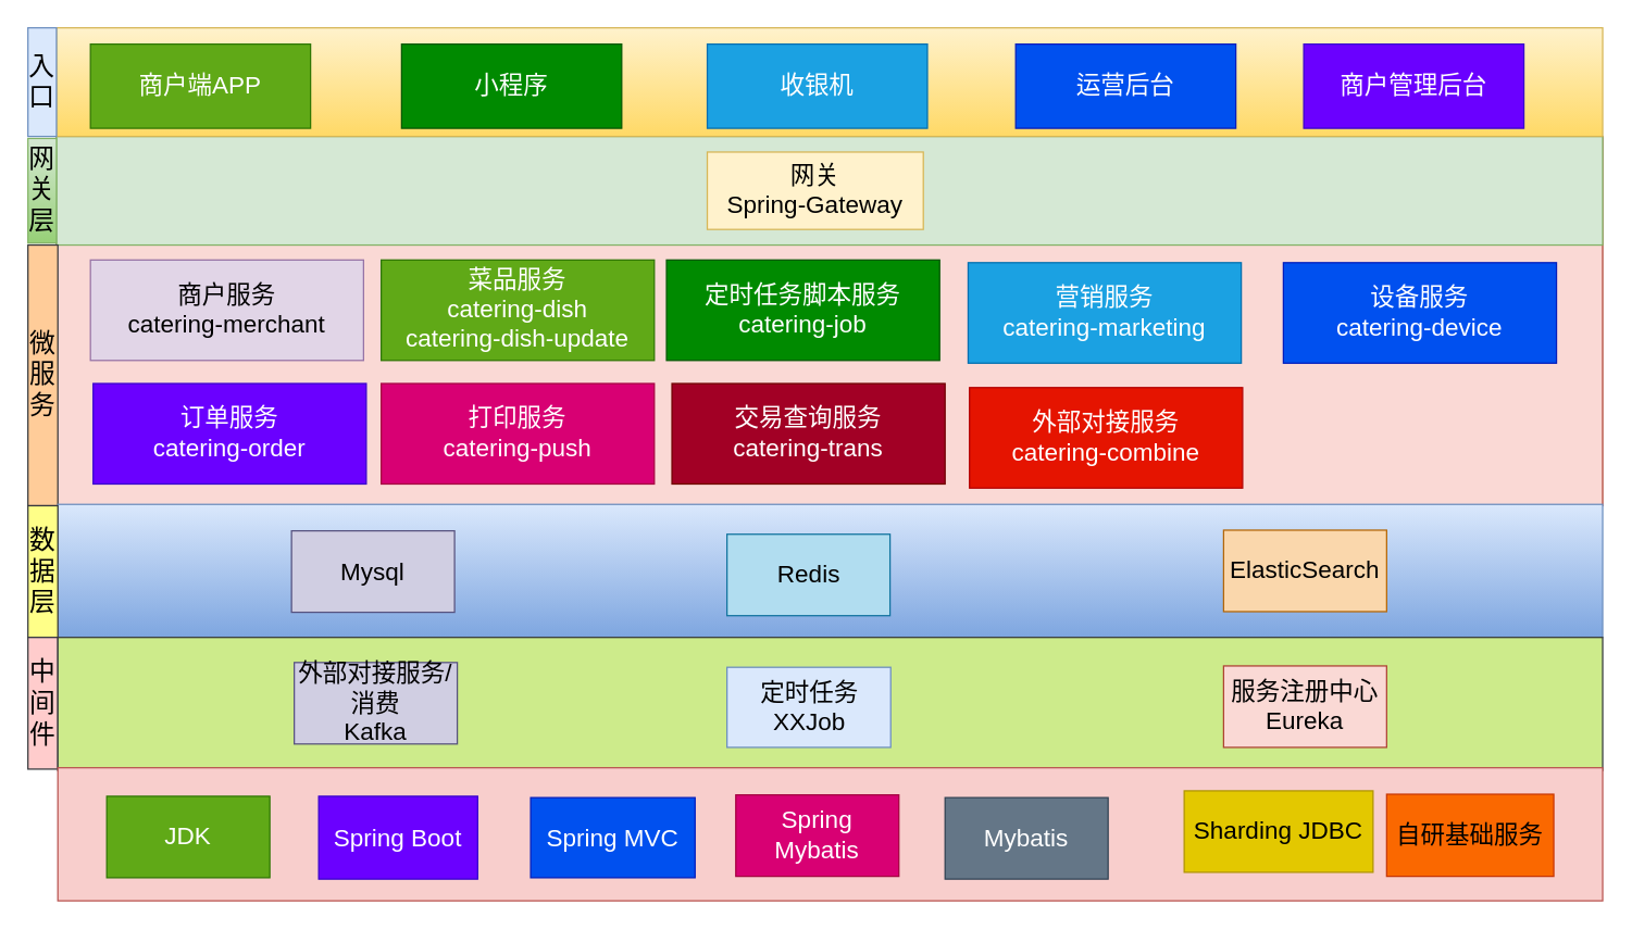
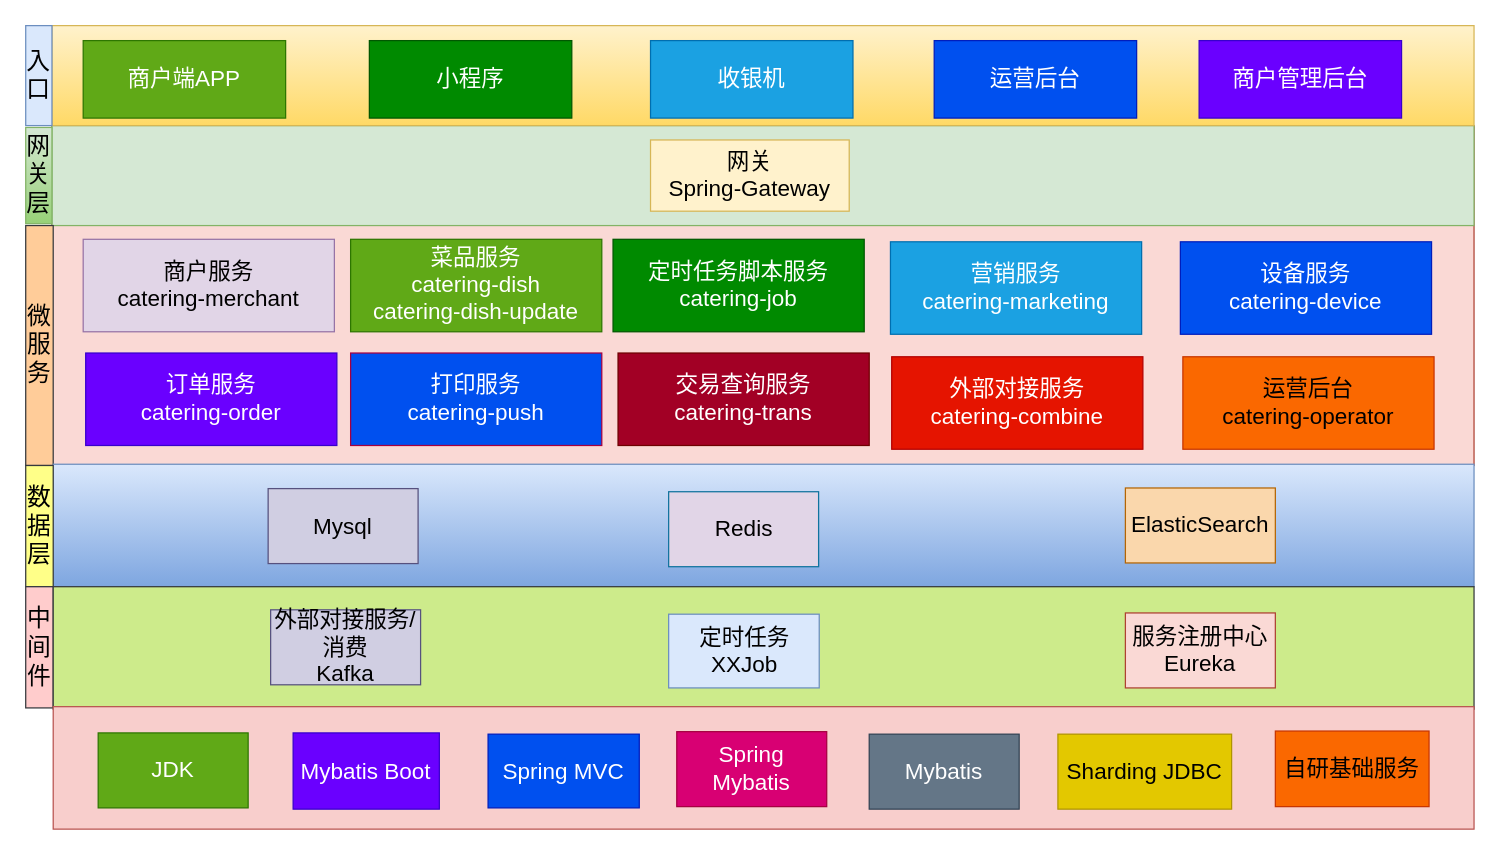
- <mxCell id="13" value="打印服务&lt;br&gt;catering-push" style="rounded=0;whiteSpace=wrap;html=1;fontSize=18;fillColor=#d80073;strokeColor=#A50040;fontColor=#ffffff;" vertex="1" parent="1"><mxGeometry x="280" y="282" width="201" height="74" as="geometry" /></mxCell>
+ <mxCell id="13" value="打印服务&lt;br&gt;catering-push" style="rounded=0;whiteSpace=wrap;html=1;fontSize=18;fillColor=#0050ef;strokeColor=#A50040;fontColor=#ffffff;" vertex="1" parent="1"><mxGeometry x="280" y="282" width="201" height="74" as="geometry" /></mxCell>
+ <mxCell id="11" value="运营后台&lt;br&gt;catering-operator" style="rounded=0;whiteSpace=wrap;html=1;fontSize=18;fillColor=#fa6800;strokeColor=#C73500;fontColor=#000000;" vertex="1" parent="1"><mxGeometry x="946" y="285" width="201" height="74" as="geometry" /></mxCell>
- <mxCell id="20" value="Redis" style="rounded=0;whiteSpace=wrap;html=1;fontSize=18;fillColor=#b1ddf0;strokeColor=#10739e;" vertex="1" parent="1"><mxGeometry x="534.5" y="393" width="120" height="60" as="geometry" /></mxCell>
+ <mxCell id="20" value="Redis" style="rounded=0;whiteSpace=wrap;html=1;fontSize=18;fillColor=#e1d5e7;strokeColor=#10739e;" vertex="1" parent="1"><mxGeometry x="534.5" y="393" width="120" height="60" as="geometry" /></mxCell>
- <mxCell id="33" value="Sharding JDBC" style="rounded=0;whiteSpace=wrap;html=1;fontSize=18;fillColor=#e3c800;strokeColor=#B09500;fontColor=#000000;" vertex="1" parent="1"><mxGeometry x="871" y="582" width="139" height="60" as="geometry" /></mxCell>
+ <mxCell id="33" value="Sharding JDBC" style="rounded=0;whiteSpace=wrap;html=1;fontSize=18;fillColor=#e3c800;strokeColor=#B09500;fontColor=#000000;" vertex="1" parent="1"><mxGeometry x="846" y="587" width="139" height="60" as="geometry" /></mxCell>
- <mxCell id="28" value="Spring Boot" style="rounded=0;whiteSpace=wrap;html=1;fontSize=18;fillColor=#6a00ff;strokeColor=#3700CC;fontColor=#ffffff;" vertex="1" parent="1"><mxGeometry x="234" y="586" width="117" height="61" as="geometry" /></mxCell>
+ <mxCell id="28" value="Mybatis Boot" style="rounded=0;whiteSpace=wrap;html=1;fontSize=18;fillColor=#6a00ff;strokeColor=#3700CC;fontColor=#ffffff;" vertex="1" parent="1"><mxGeometry x="234" y="586" width="117" height="61" as="geometry" /></mxCell>
